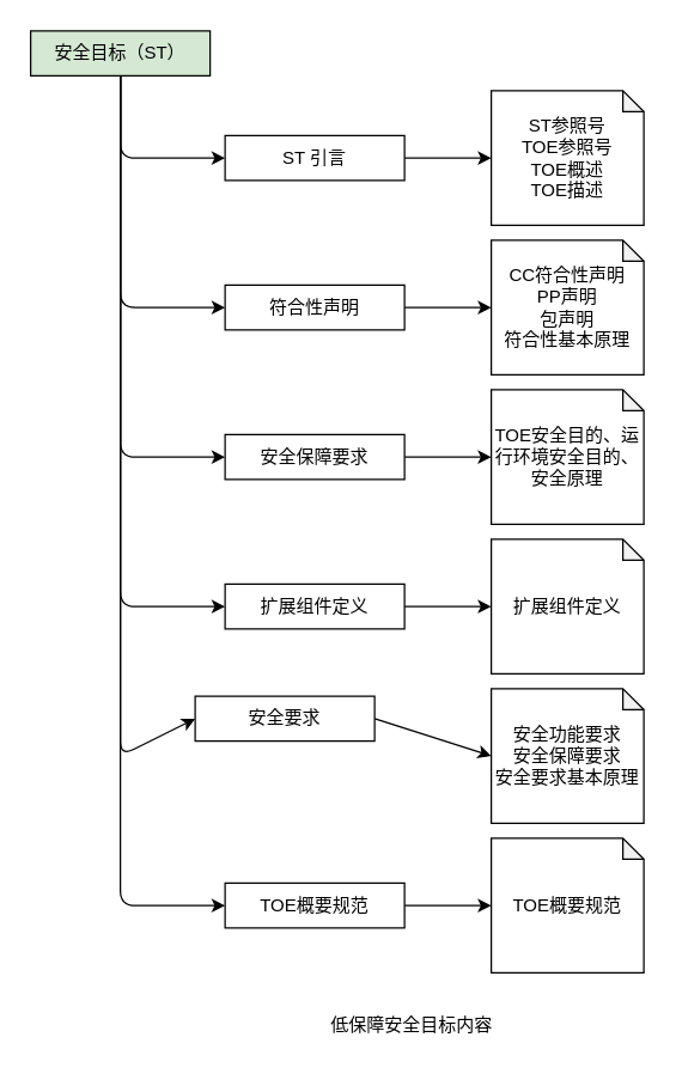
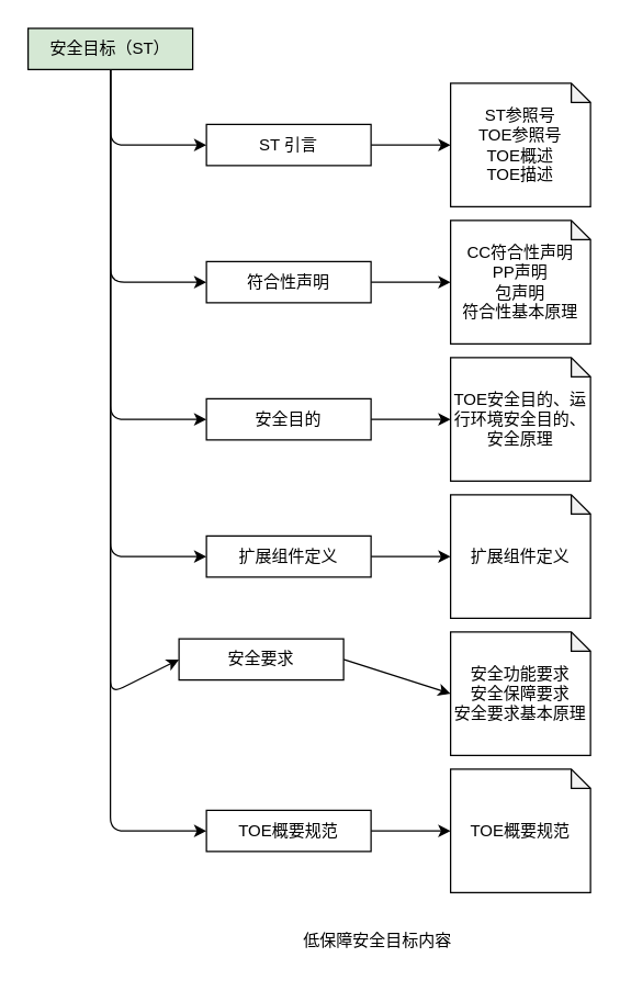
- <mxCell id="16" value="安全保障要求" style="rounded=0;whiteSpace=wrap;html=1;" vertex="1" parent="1"><mxGeometry x="150" y="290" width="120" height="30" as="geometry" /></mxCell>
+ <mxCell id="16" value="安全目的" style="rounded=0;whiteSpace=wrap;html=1;" vertex="1" parent="1"><mxGeometry x="150" y="290" width="120" height="30" as="geometry" /></mxCell>
